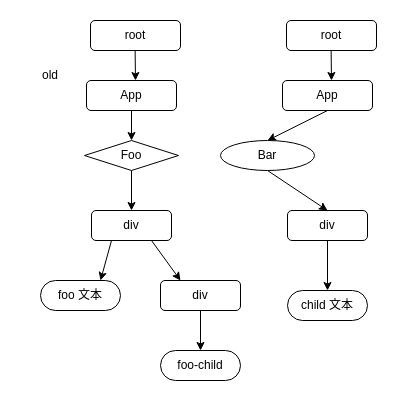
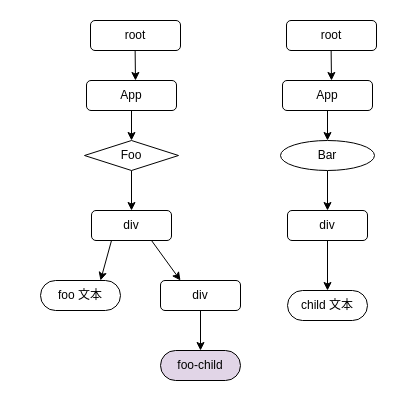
- <mxCell id="24" value="old" style="text;html=1;strokeColor=none;fillColor=none;align=center;verticalAlign=middle;whiteSpace=wrap;rounded=0;" vertex="1" parent="1"><mxGeometry x="20" y="60" width="60" height="30" as="geometry" /></mxCell>
- <mxCell id="22" value="Bar" style="ellipse;whiteSpace=wrap;html=1;" vertex="1" parent="1"><mxGeometry x="220" y="140" width="94" height="30" as="geometry" /></mxCell>
+ <mxCell id="22" value="Bar" style="ellipse;whiteSpace=wrap;html=1;" vertex="1" parent="1"><mxGeometry x="280" y="140" width="94" height="30" as="geometry" /></mxCell>
- <mxCell id="14" value="foo-child" style="rounded=1;whiteSpace=wrap;html=1;arcSize=50;" vertex="1" parent="1"><mxGeometry x="160" y="350" width="80" height="30" as="geometry" /></mxCell>
+ <mxCell id="14" value="foo-child" style="rounded=1;whiteSpace=wrap;html=1;arcSize=50;fillColor=#e1d5e7;" vertex="1" parent="1"><mxGeometry x="160" y="350" width="80" height="30" as="geometry" /></mxCell>
